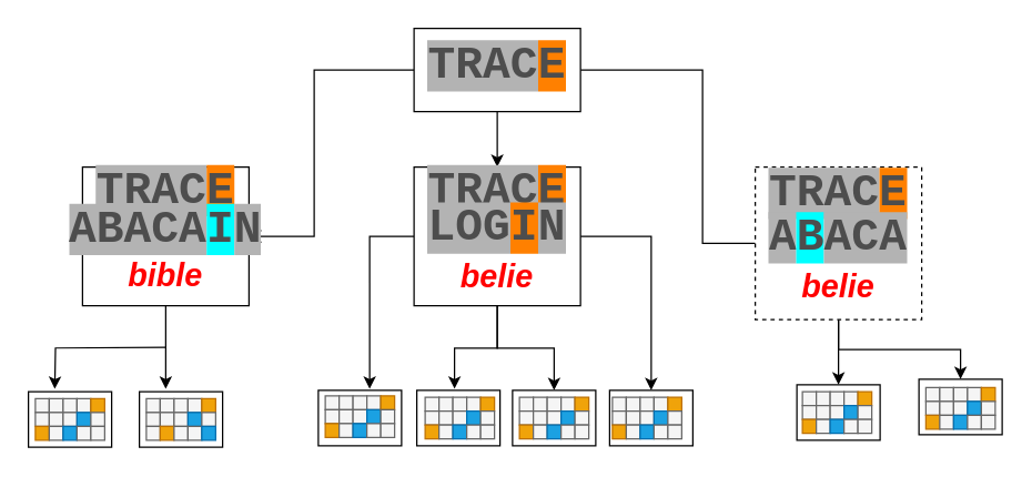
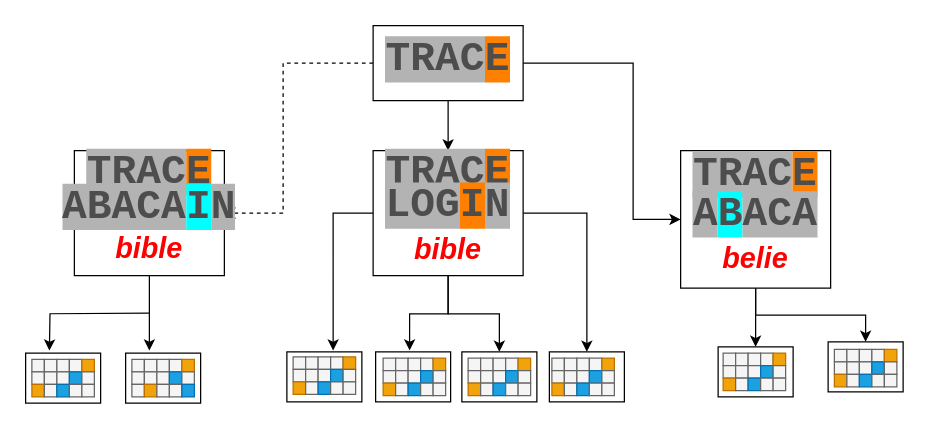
- <mxCell id="2" style="edgeStyle=orthogonalEdgeStyle;rounded=0;orthogonalLoop=1;jettySize=auto;html=1;entryX=1;entryY=0.5;entryDx=0;entryDy=0;" parent="1" source="5" target="11" edge="1"><mxGeometry relative="1" as="geometry"><Array as="points"><mxPoint x="226" y="50" /><mxPoint x="226" y="170" /></Array></mxGeometry></mxCell>
+ <mxCell id="2" style="edgeStyle=orthogonalEdgeStyle;rounded=0;orthogonalLoop=1;jettySize=auto;html=1;entryX=1;entryY=0.5;entryDx=0;entryDy=0;dashed=1;" parent="1" source="5" target="11" edge="1"><mxGeometry relative="1" as="geometry"><Array as="points"><mxPoint x="226" y="50" /><mxPoint x="226" y="170" /></Array></mxGeometry></mxCell>
- <mxCell id="16" value="&lt;b style=&quot;white-space: normal ; line-height: 26.4px&quot;&gt;&lt;b style=&quot;line-height: 26.4px&quot;&gt;&lt;b style=&quot;line-height: 12px&quot;&gt;&lt;b style=&quot;line-height: 26.4px&quot;&gt;&lt;font color=&quot;#4d4d4d&quot; face=&quot;Courier New&quot;&gt;&lt;span style=&quot;font-size: 33px ; background-color: rgb(179 , 179 , 179)&quot;&gt;TRAC&lt;/span&gt;&lt;span style=&quot;font-size: 33px ; background-color: rgb(255 , 128 , 0)&quot;&gt;E&lt;br&gt;&lt;/span&gt;&lt;/font&gt;&lt;/b&gt;&lt;span style=&quot;color: rgb(77 , 77 , 77) ; font-size: 33px ; font-family: &amp;#34;courier new&amp;#34; ; background-color: rgb(179 , 179 , 179)&quot;&gt;LOG&lt;/span&gt;&lt;span style=&quot;color: rgb(77 , 77 , 77) ; font-size: 33px ; font-family: &amp;#34;courier new&amp;#34; ; background-color: rgb(255 , 128 , 0)&quot;&gt;I&lt;/span&gt;&lt;span style=&quot;color: rgb(77 , 77 , 77) ; font-size: 33px ; font-family: &amp;#34;courier new&amp;#34; ; background-color: rgb(179 , 179 , 179)&quot;&gt;N&lt;/span&gt;&lt;br&gt;&lt;i&gt;&lt;font color=&quot;#ff0000&quot; style=&quot;font-size: 23px ; line-height: 31.05px ; background-color: rgb(255 , 255 , 255)&quot;&gt;belie&lt;/font&gt;&lt;/i&gt;&lt;/b&gt;&lt;/b&gt;&lt;font color=&quot;#4d4d4d&quot;&gt;&lt;span style=&quot;font-size: 33px ; background-color: rgb(255 , 128 , 0)&quot;&gt;&lt;br&gt;&lt;/span&gt;&lt;/font&gt;&lt;/b&gt;" style="rounded=0;whiteSpace=wrap;html=1;" parent="1" vertex="1"><mxGeometry x="298" y="120" width="120" height="100" as="geometry" /></mxCell>
+ <mxCell id="16" value="&lt;b style=&quot;white-space: normal ; line-height: 26.4px&quot;&gt;&lt;b style=&quot;line-height: 26.4px&quot;&gt;&lt;b style=&quot;line-height: 12px&quot;&gt;&lt;b style=&quot;line-height: 26.4px&quot;&gt;&lt;font color=&quot;#4d4d4d&quot; face=&quot;Courier New&quot;&gt;&lt;span style=&quot;font-size: 33px ; background-color: rgb(179 , 179 , 179)&quot;&gt;TRAC&lt;/span&gt;&lt;span style=&quot;font-size: 33px ; background-color: rgb(255 , 128 , 0)&quot;&gt;E&lt;br&gt;&lt;/span&gt;&lt;/font&gt;&lt;/b&gt;&lt;span style=&quot;color: rgb(77 , 77 , 77) ; font-size: 33px ; font-family: &amp;#34;courier new&amp;#34; ; background-color: rgb(179 , 179 , 179)&quot;&gt;LOG&lt;/span&gt;&lt;span style=&quot;color: rgb(77 , 77 , 77) ; font-size: 33px ; font-family: &amp;#34;courier new&amp;#34; ; background-color: rgb(255 , 128 , 0)&quot;&gt;I&lt;/span&gt;&lt;span style=&quot;color: rgb(77 , 77 , 77) ; font-size: 33px ; font-family: &amp;#34;courier new&amp;#34; ; background-color: rgb(179 , 179 , 179)&quot;&gt;N&lt;/span&gt;&lt;br&gt;&lt;i&gt;&lt;font color=&quot;#ff0000&quot; style=&quot;font-size: 23px ; line-height: 31.05px ; background-color: rgb(255 , 255 , 255)&quot;&gt;bible&lt;/font&gt;&lt;/i&gt;&lt;/b&gt;&lt;/b&gt;&lt;font color=&quot;#4d4d4d&quot;&gt;&lt;span style=&quot;font-size: 33px ; background-color: rgb(255 , 128 , 0)&quot;&gt;&lt;br&gt;&lt;/span&gt;&lt;/font&gt;&lt;/b&gt;" style="rounded=0;whiteSpace=wrap;html=1;" parent="1" vertex="1"><mxGeometry x="298" y="120" width="120" height="100" as="geometry" /></mxCell>
- <mxCell id="4" style="edgeStyle=orthogonalEdgeStyle;rounded=0;orthogonalLoop=1;jettySize=auto;html=1;entryX=0;entryY=0.5;entryDx=0;entryDy=0;endArrow=none;" parent="1" source="5" target="8" edge="1"><mxGeometry relative="1" as="geometry"><Array as="points"><mxPoint x="506" y="50" /><mxPoint x="506" y="175" /></Array></mxGeometry></mxCell>
+ <mxCell id="4" style="edgeStyle=orthogonalEdgeStyle;rounded=0;orthogonalLoop=1;jettySize=auto;html=1;entryX=0;entryY=0.5;entryDx=0;entryDy=0;" parent="1" source="5" target="8" edge="1"><mxGeometry relative="1" as="geometry"><Array as="points"><mxPoint x="506" y="50" /><mxPoint x="506" y="175" /></Array></mxGeometry></mxCell>
- <mxCell id="8" value="&lt;b style=&quot;line-height: 26.4px&quot;&gt;&lt;b style=&quot;line-height: 26.4px&quot;&gt;&lt;b style=&quot;line-height: 26.4px&quot;&gt;&lt;b style=&quot;line-height: 12px&quot;&gt;&lt;b style=&quot;line-height: 26.4px&quot;&gt;&lt;font color=&quot;#4d4d4d&quot; face=&quot;Courier New&quot;&gt;&lt;span style=&quot;font-size: 33px ; background-color: rgb(179 , 179 , 179)&quot;&gt;TRAC&lt;/span&gt;&lt;span style=&quot;font-size: 33px ; background-color: rgb(255 , 128 , 0)&quot;&gt;E&lt;br&gt;&lt;/span&gt;&lt;/font&gt;&lt;font color=&quot;#4d4d4d&quot; face=&quot;Courier New&quot;&gt;&lt;span style=&quot;font-size: 33px&quot;&gt;&lt;span style=&quot;background-color: rgb(179 , 179 , 179)&quot;&gt;A&lt;/span&gt;&lt;span style=&quot;background-color: rgb(0 , 255 , 255)&quot;&gt;B&lt;/span&gt;&lt;span style=&quot;background-color: rgb(179 , 179 , 179)&quot;&gt;ACA&lt;/span&gt;&lt;/span&gt;&lt;/font&gt;&lt;/b&gt;&lt;br&gt;&lt;i&gt;&lt;font color=&quot;#ff0000&quot; style=&quot;font-size: 23px ; line-height: 31.05px ; background-color: rgb(255 , 255 , 255)&quot;&gt;belie&lt;/font&gt;&lt;/i&gt;&lt;/b&gt;&lt;/b&gt;&lt;/b&gt;&lt;font color=&quot;#4d4d4d&quot;&gt;&lt;span style=&quot;font-size: 33px ; background-color: rgb(153 , 255 , 255)&quot;&gt;&lt;br&gt;&lt;/span&gt;&lt;/font&gt;&lt;/b&gt;" style="rounded=0;whiteSpace=wrap;html=1;dashed=1;" parent="1" vertex="1"><mxGeometry x="544" y="120" width="120" height="110" as="geometry" /></mxCell>
+ <mxCell id="8" value="&lt;b style=&quot;line-height: 26.4px&quot;&gt;&lt;b style=&quot;line-height: 26.4px&quot;&gt;&lt;b style=&quot;line-height: 26.4px&quot;&gt;&lt;b style=&quot;line-height: 12px&quot;&gt;&lt;b style=&quot;line-height: 26.4px&quot;&gt;&lt;font color=&quot;#4d4d4d&quot; face=&quot;Courier New&quot;&gt;&lt;span style=&quot;font-size: 33px ; background-color: rgb(179 , 179 , 179)&quot;&gt;TRAC&lt;/span&gt;&lt;span style=&quot;font-size: 33px ; background-color: rgb(255 , 128 , 0)&quot;&gt;E&lt;br&gt;&lt;/span&gt;&lt;/font&gt;&lt;font color=&quot;#4d4d4d&quot; face=&quot;Courier New&quot;&gt;&lt;span style=&quot;font-size: 33px&quot;&gt;&lt;span style=&quot;background-color: rgb(179 , 179 , 179)&quot;&gt;A&lt;/span&gt;&lt;span style=&quot;background-color: rgb(0 , 255 , 255)&quot;&gt;B&lt;/span&gt;&lt;span style=&quot;background-color: rgb(179 , 179 , 179)&quot;&gt;ACA&lt;/span&gt;&lt;/span&gt;&lt;/font&gt;&lt;/b&gt;&lt;br&gt;&lt;i&gt;&lt;font color=&quot;#ff0000&quot; style=&quot;font-size: 23px ; line-height: 31.05px ; background-color: rgb(255 , 255 , 255)&quot;&gt;belie&lt;/font&gt;&lt;/i&gt;&lt;/b&gt;&lt;/b&gt;&lt;/b&gt;&lt;font color=&quot;#4d4d4d&quot;&gt;&lt;span style=&quot;font-size: 33px ; background-color: rgb(153 , 255 , 255)&quot;&gt;&lt;br&gt;&lt;/span&gt;&lt;/font&gt;&lt;/b&gt;" style="rounded=0;whiteSpace=wrap;html=1;" parent="1" vertex="1"><mxGeometry x="544" y="120" width="120" height="110" as="geometry" /></mxCell>
